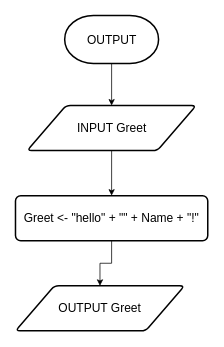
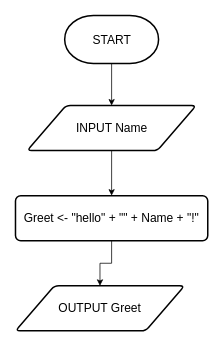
- <mxCell id="3" value="OUTPUT" style="strokeWidth=2;html=1;shape=mxgraph.flowchart.terminator;whiteSpace=wrap;fontSize=16;" vertex="1" parent="1"><mxGeometry x="85.5" y="20" width="125" height="64" as="geometry" /></mxCell>
+ <mxCell id="3" value="START" style="strokeWidth=2;html=1;shape=mxgraph.flowchart.terminator;whiteSpace=wrap;fontSize=16;" vertex="1" parent="1"><mxGeometry x="85.5" y="20" width="125" height="64" as="geometry" /></mxCell>
- <mxCell id="5" value="INPUT Greet" style="shape=parallelogram;html=1;strokeWidth=2;perimeter=parallelogramPerimeter;whiteSpace=wrap;rounded=1;arcSize=12;size=0.23;fontSize=16;spacing=2;" vertex="1" parent="1"><mxGeometry x="35.5" y="140" width="225" height="60" as="geometry" /></mxCell>
+ <mxCell id="5" value="INPUT Name" style="shape=parallelogram;html=1;strokeWidth=2;perimeter=parallelogramPerimeter;whiteSpace=wrap;rounded=1;arcSize=12;size=0.23;fontSize=16;spacing=2;" vertex="1" parent="1"><mxGeometry x="35.5" y="140" width="225" height="60" as="geometry" /></mxCell>
